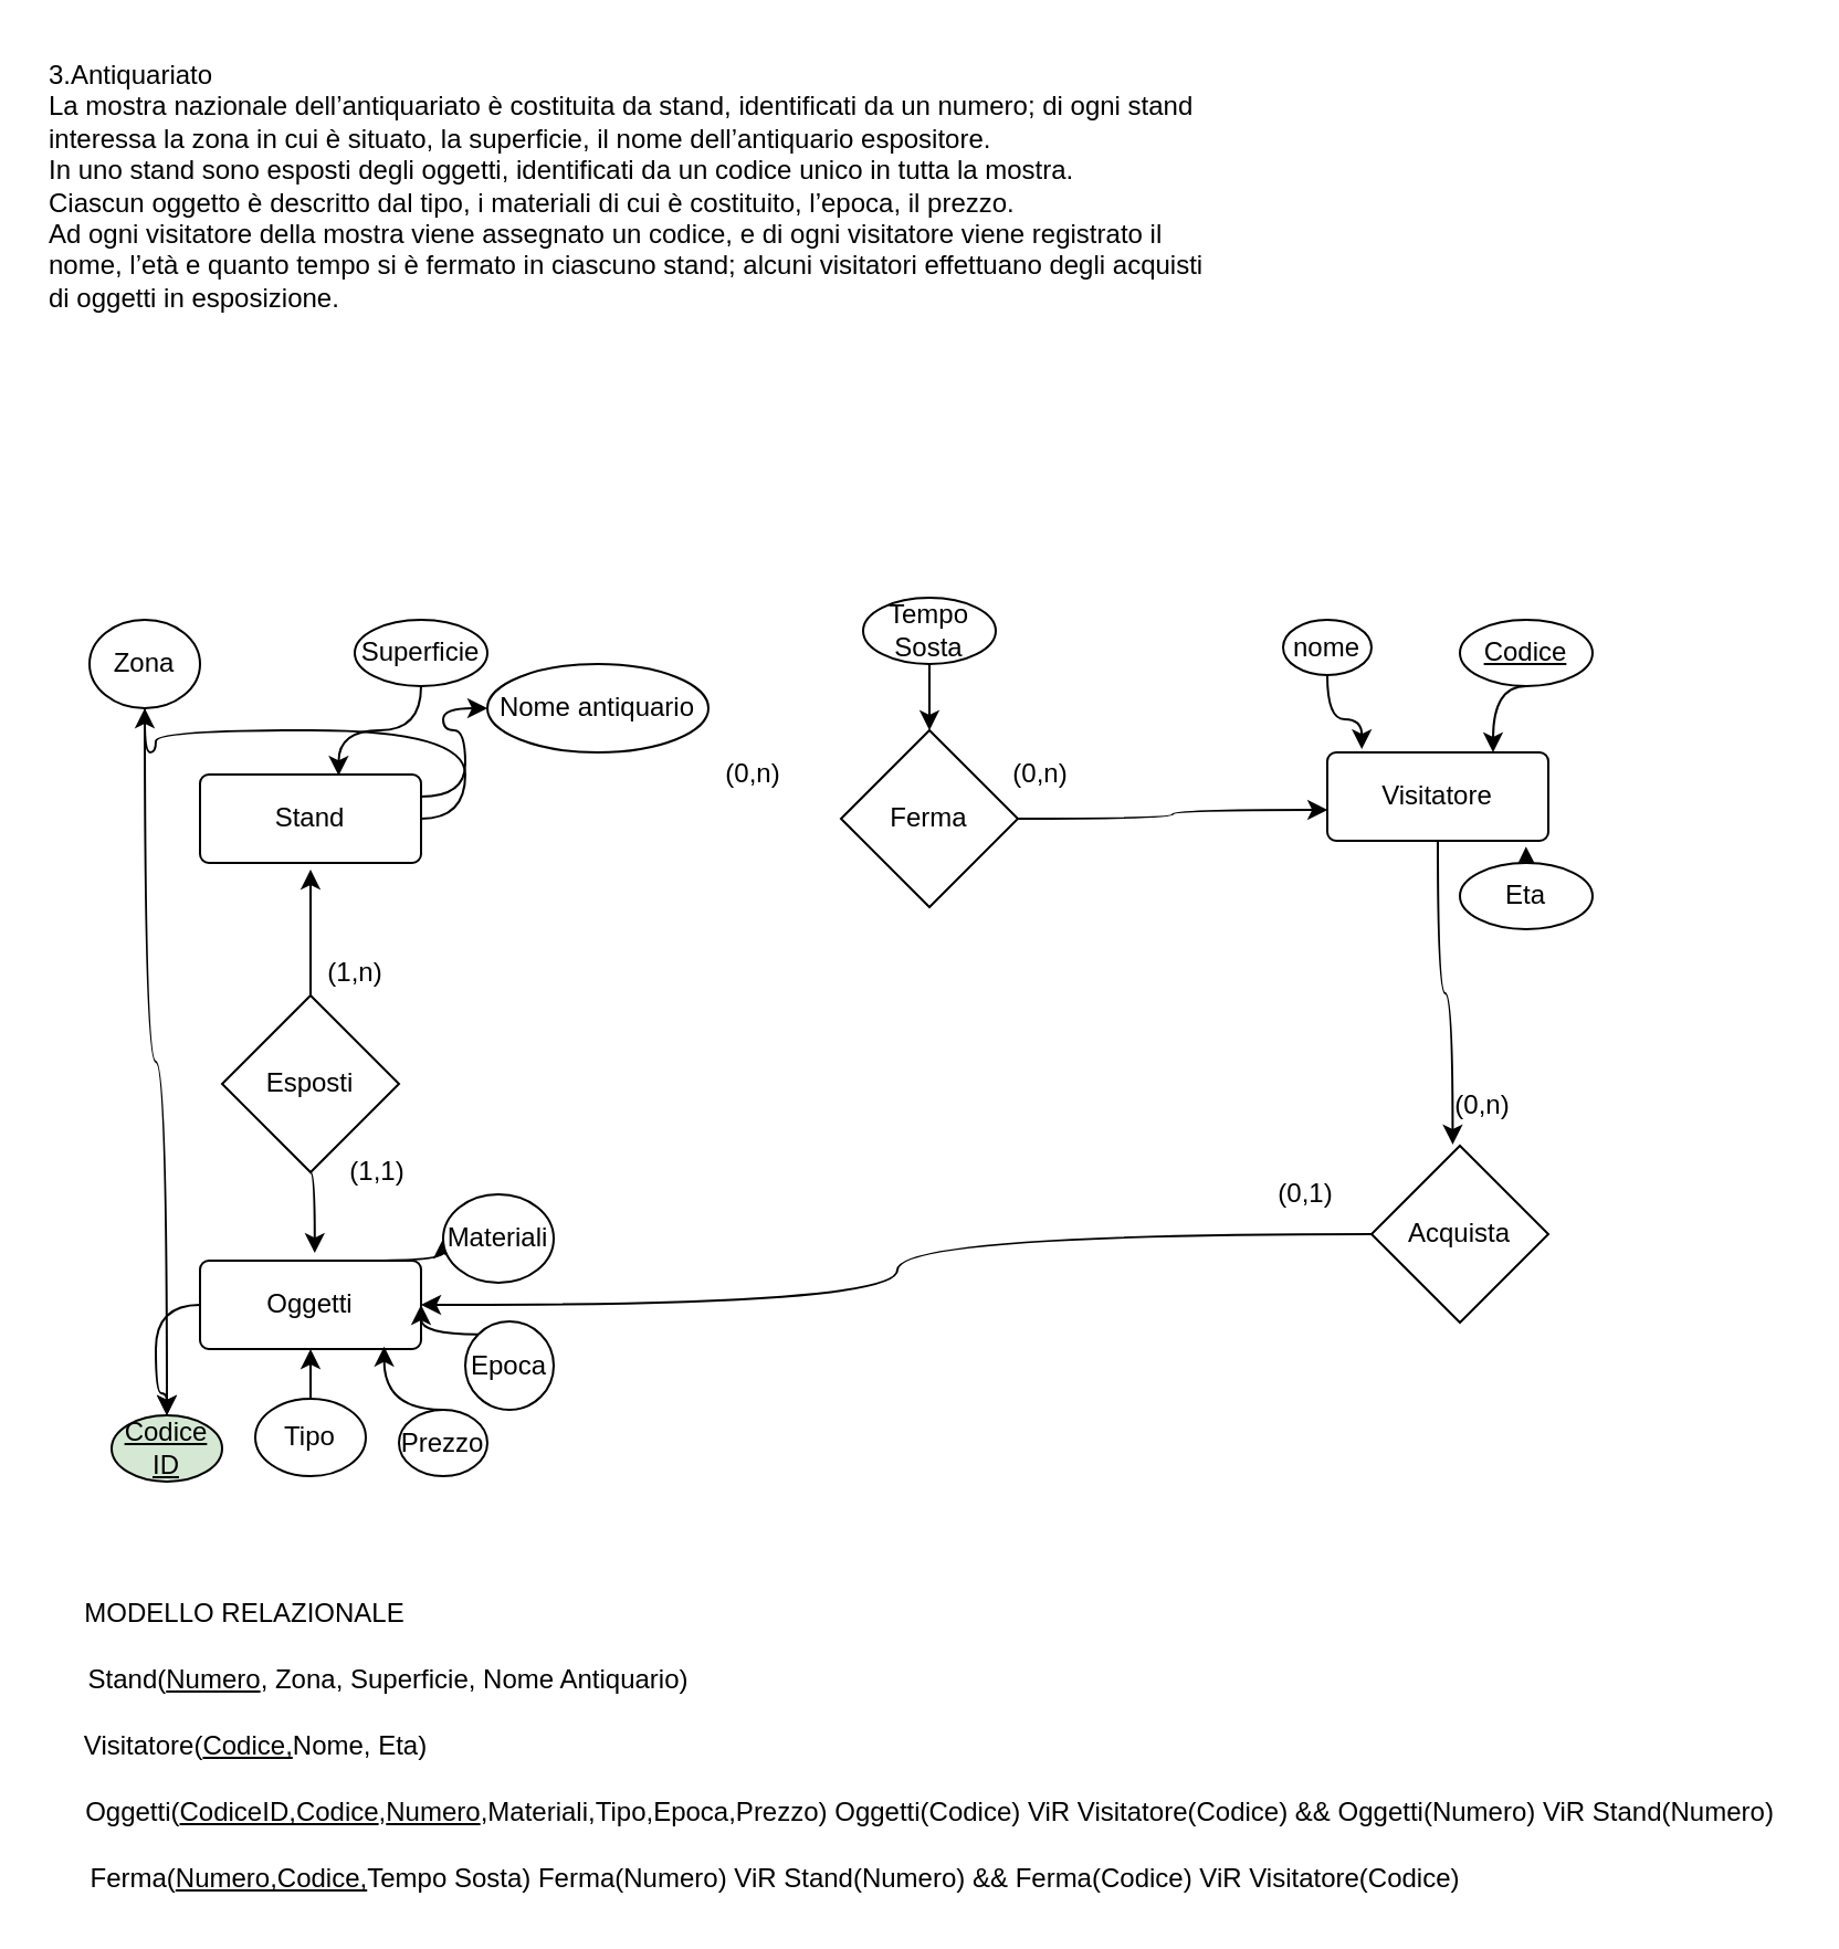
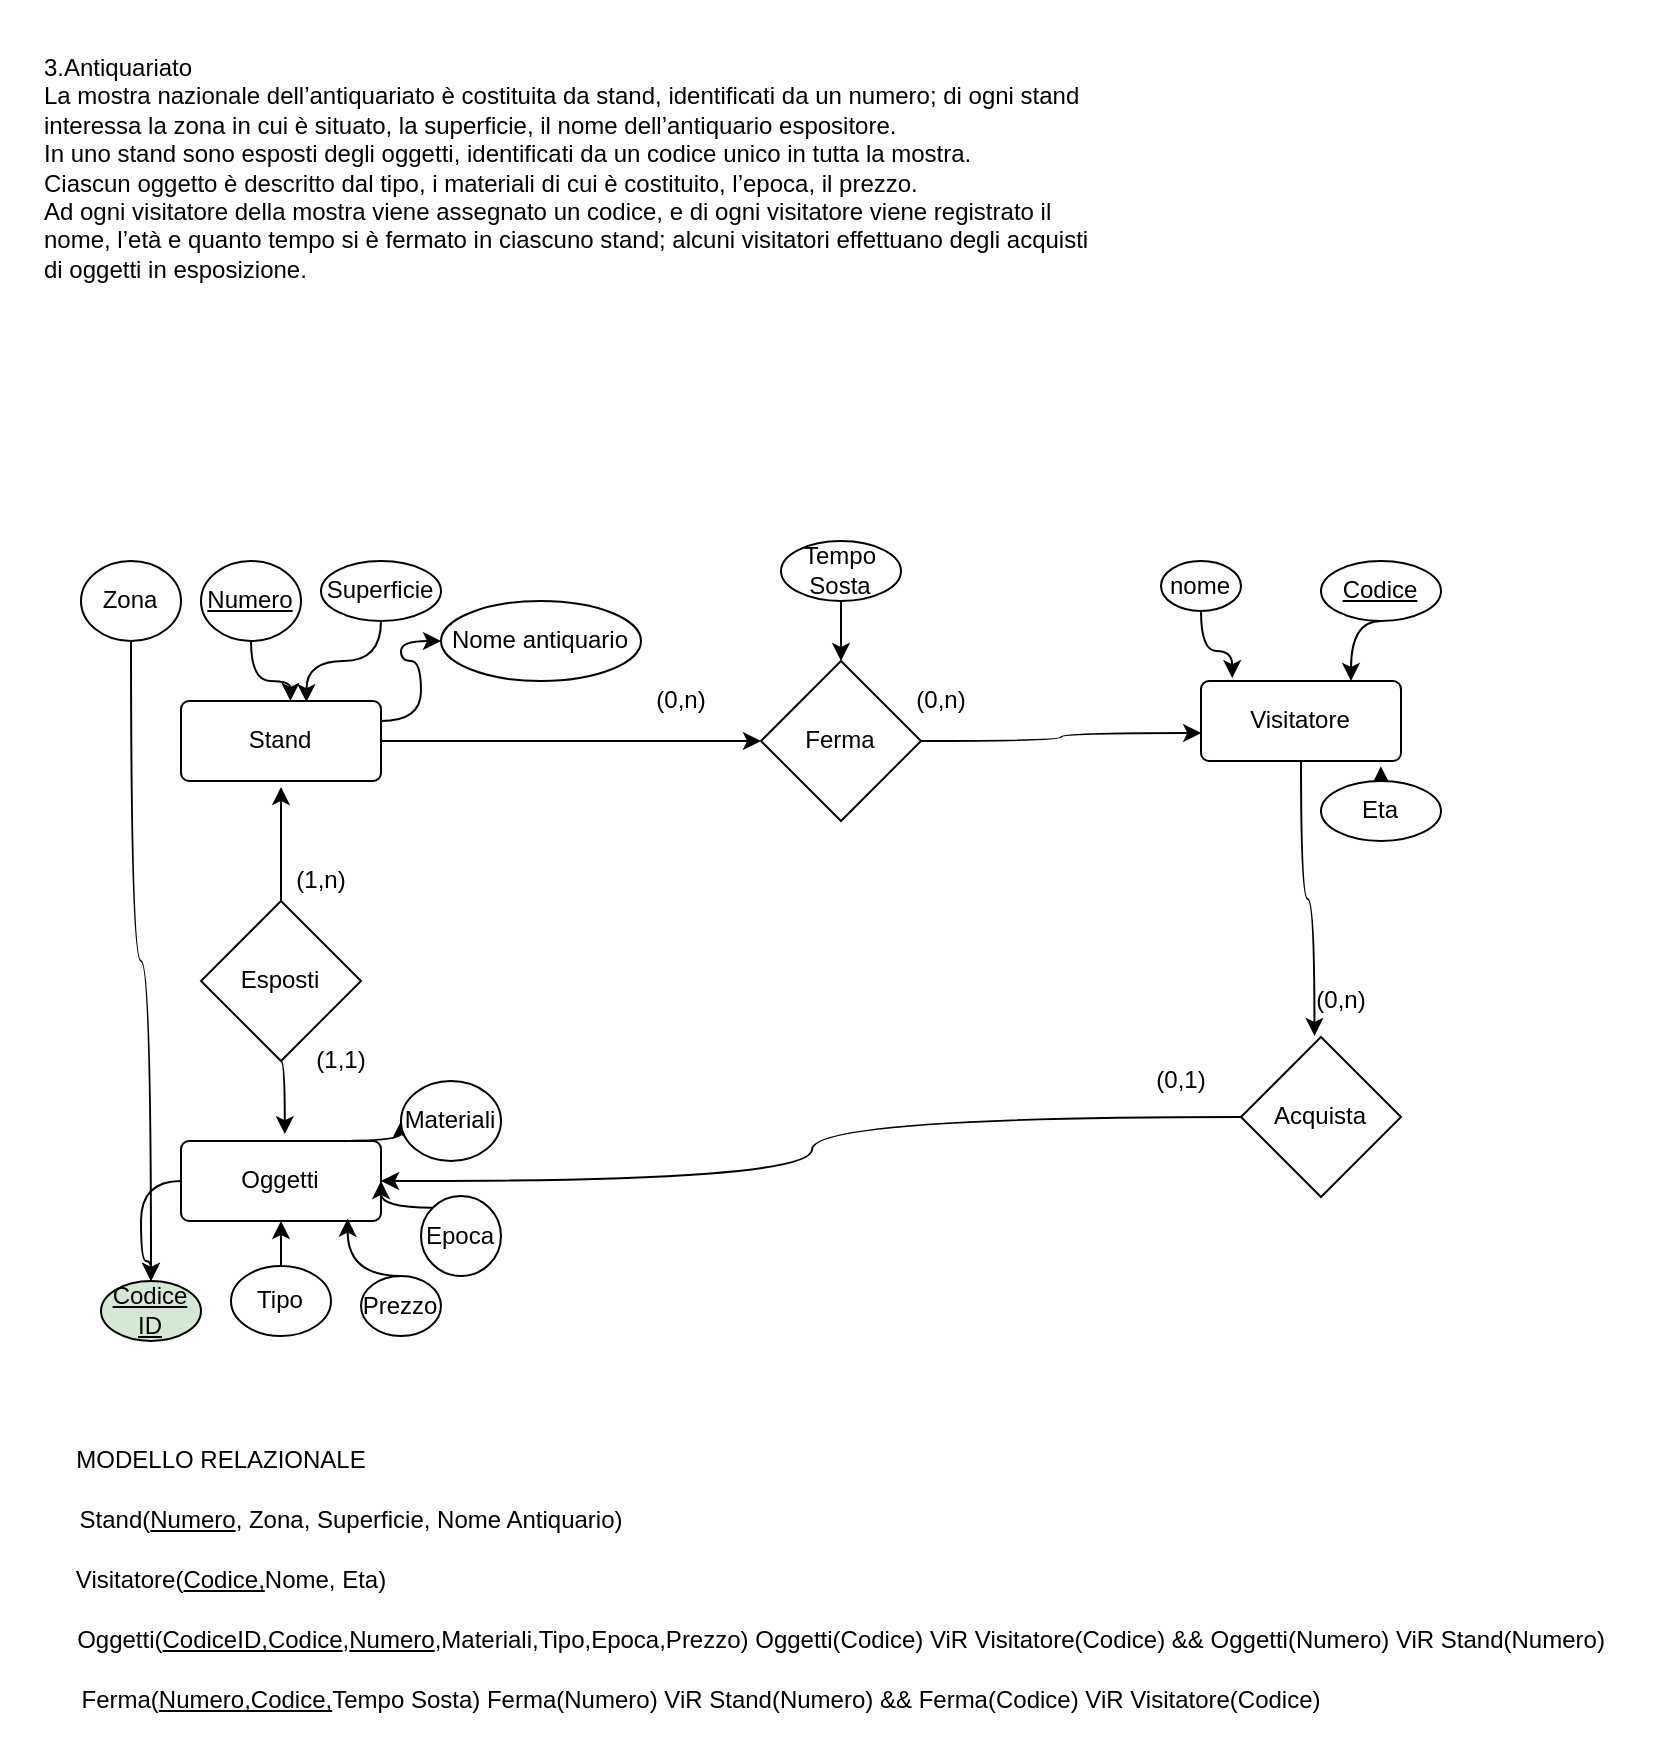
+ <mxCell id="9" value="Numero" style="ellipse;whiteSpace=wrap;html=1;align=center;fontStyle=4;fontSize=12;" vertex="1" parent="1"><mxGeometry x="100" y="280" width="50" height="40" as="geometry" /></mxCell>
- <mxCell id="4" style="edgeStyle=orthogonalEdgeStyle;curved=1;rounded=0;orthogonalLoop=1;jettySize=auto;html=1;exitX=1;exitY=0.5;exitDx=0;exitDy=0;fontSize=12;" edge="1" parent="1" source="5" target="7"><mxGeometry relative="1" as="geometry" /></mxCell>
+ <mxCell id="4" style="edgeStyle=orthogonalEdgeStyle;curved=1;rounded=0;orthogonalLoop=1;jettySize=auto;html=1;exitX=1;exitY=0.5;exitDx=0;exitDy=0;entryX=0;entryY=0.5;entryDx=0;entryDy=0;fontSize=12;" edge="1" parent="1" source="5" target="36"><mxGeometry relative="1" as="geometry" /></mxCell>
+ <mxCell id="8" style="rounded=0;orthogonalLoop=1;jettySize=auto;html=1;entryX=0.547;entryY=0;entryDx=0;entryDy=0;entryPerimeter=0;fontSize=12;edgeStyle=orthogonalEdgeStyle;curved=1;" edge="1" parent="1" source="9" target="5"><mxGeometry relative="1" as="geometry" /></mxCell>
